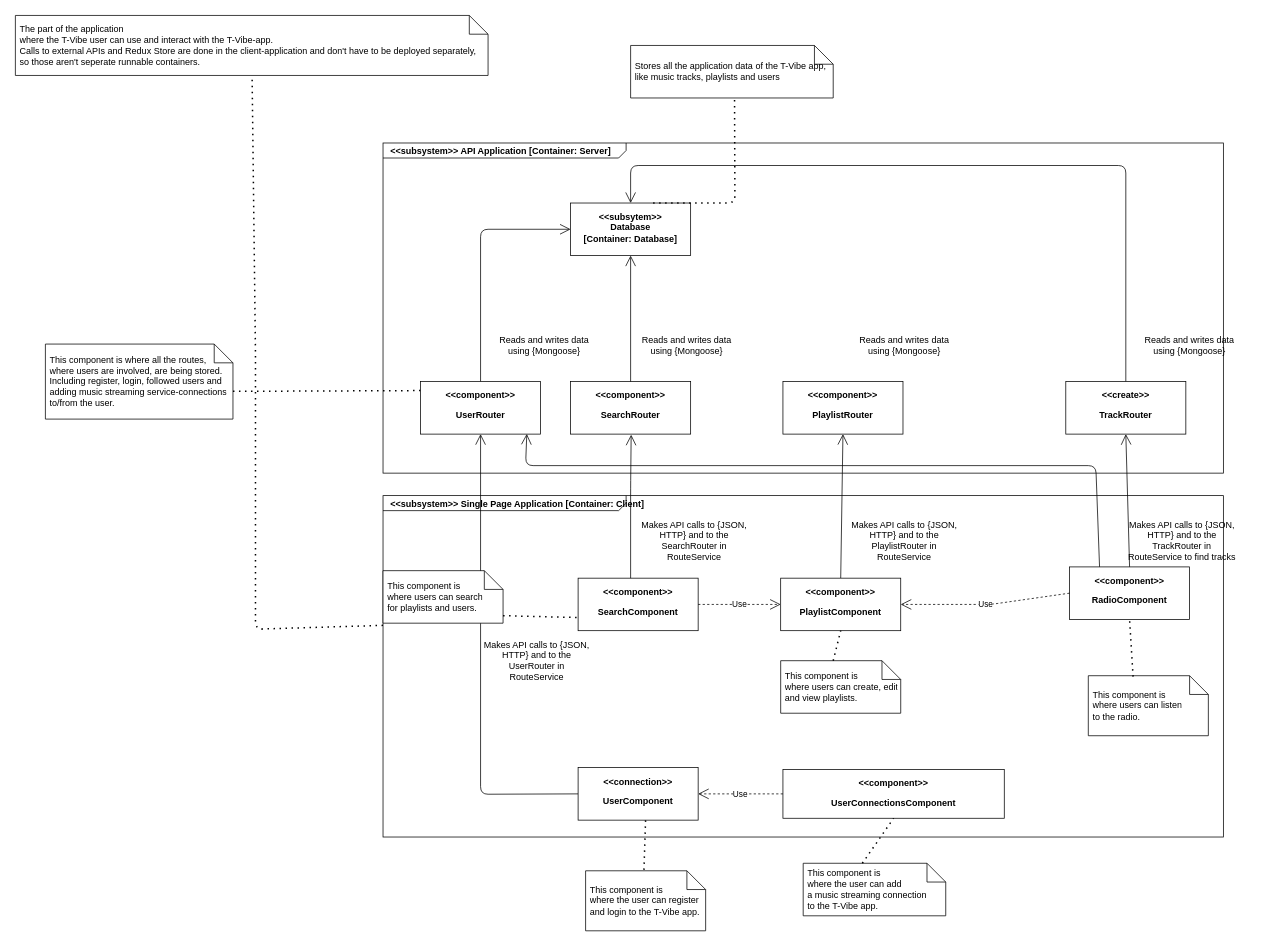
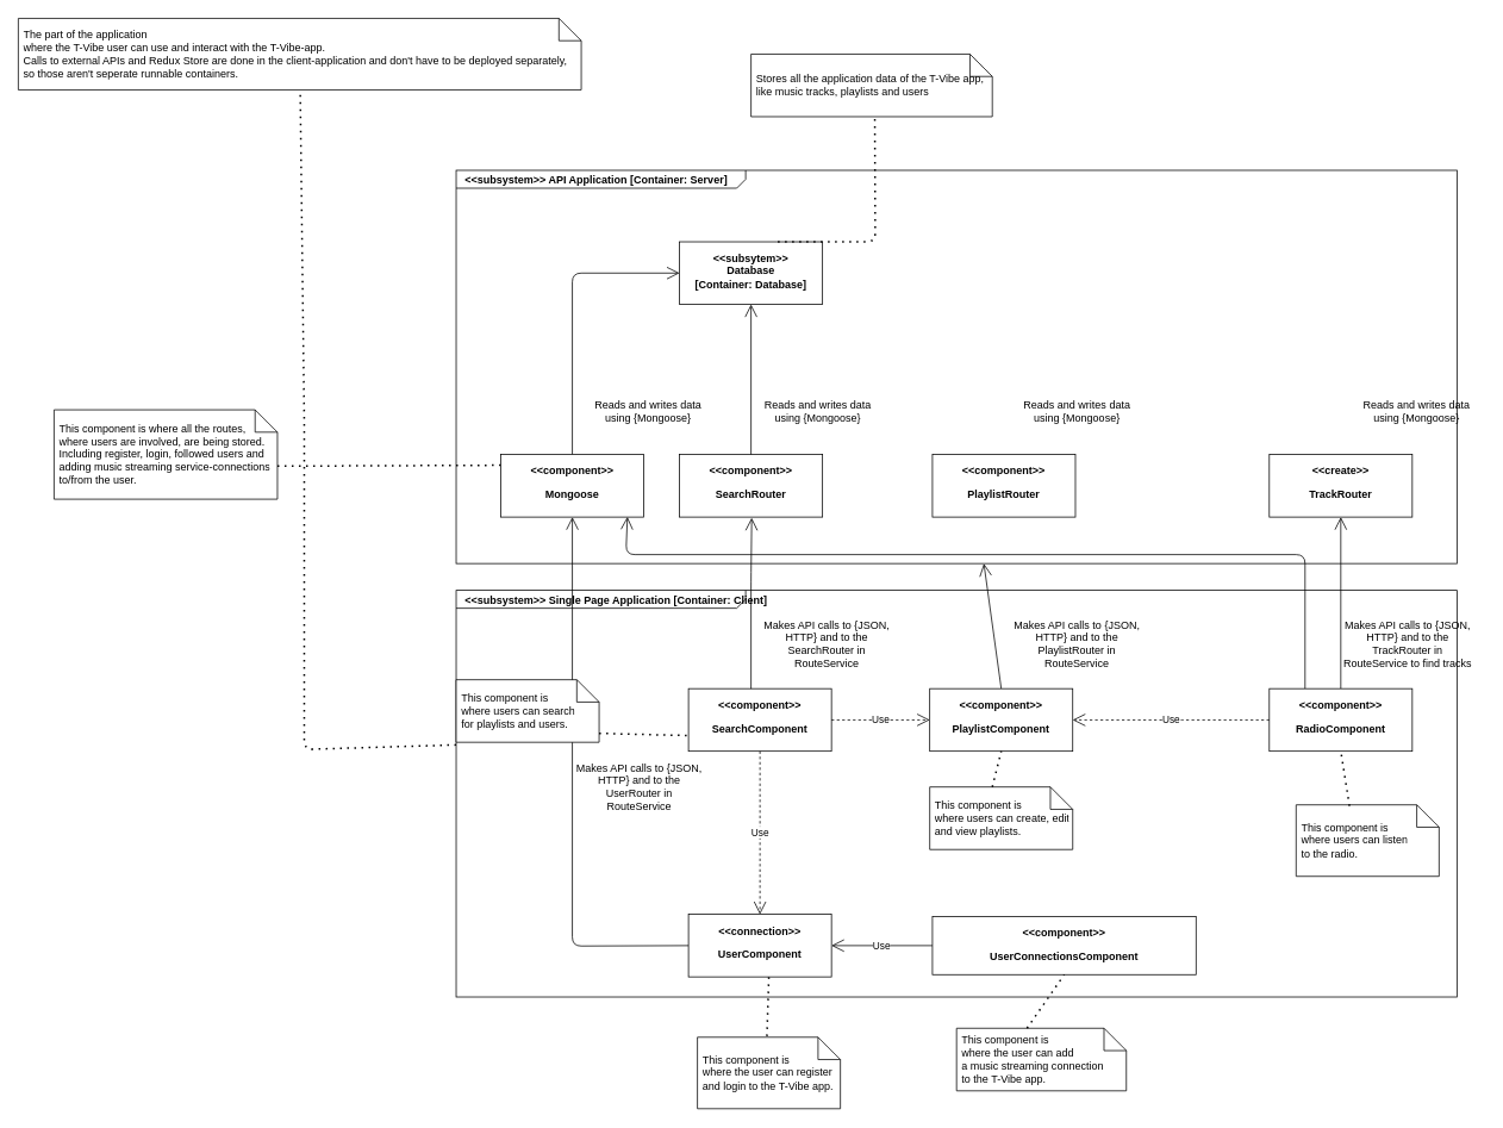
- <mxCell id="50" style="edgeStyle=none;rounded=1;orthogonalLoop=1;jettySize=auto;html=1;exitX=0.5;exitY=0;exitDx=0;exitDy=0;entryX=0.5;entryY=0;entryDx=0;entryDy=0;endArrow=open;endFill=0;endSize=12;" parent="1" source="51" target="3" edge="1"><mxGeometry relative="1" as="geometry"><Array as="points"><mxPoint x="1500" y="220" /><mxPoint x="840" y="220" /></Array></mxGeometry></mxCell>
- <mxCell id="49" value="&lt;p&gt;&amp;lt;&amp;lt;component&amp;gt;&amp;gt;&lt;/p&gt;&lt;p&gt;UserRouter&lt;/p&gt;" style="shape=rect;html=1;overflow=fill;whiteSpace=wrap;align=center;fontStyle=1" parent="1" vertex="1"><mxGeometry x="560" y="508" width="160" height="70" as="geometry" /></mxCell>
+ <mxCell id="49" value="&lt;p&gt;&amp;lt;&amp;lt;component&amp;gt;&amp;gt;&lt;/p&gt;&lt;p&gt;Mongoose&lt;/p&gt;" style="shape=rect;html=1;overflow=fill;whiteSpace=wrap;align=center;fontStyle=1" parent="1" vertex="1"><mxGeometry x="560" y="508" width="160" height="70" as="geometry" /></mxCell>
- <mxCell id="7" style="edgeStyle=none;rounded=1;orthogonalLoop=1;jettySize=auto;html=1;exitX=0.5;exitY=0;exitDx=0;exitDy=0;entryX=0.5;entryY=1;entryDx=0;entryDy=0;endArrow=open;endFill=0;endSize=12;" parent="1" source="8" target="52" edge="1"><mxGeometry relative="1" as="geometry" /></mxCell>
+ <mxCell id="7" style="edgeStyle=none;rounded=1;orthogonalLoop=1;jettySize=auto;html=1;exitX=0.5;exitY=0;exitDx=0;exitDy=0;endArrow=open;endFill=0;endSize=12;" parent="1" source="8" target="53" edge="1"><mxGeometry relative="1" as="geometry" /></mxCell>
- <mxCell id="11" value="&lt;p&gt;&amp;lt;&amp;lt;component&amp;gt;&amp;gt;&lt;/p&gt;&lt;p&gt;RadioComponent&lt;/p&gt;" style="shape=rect;html=1;overflow=fill;whiteSpace=wrap;align=center;fontStyle=1" parent="1" vertex="1"><mxGeometry x="1425" y="755" width="160" height="70" as="geometry" /></mxCell>
+ <mxCell id="11" value="&lt;p&gt;&amp;lt;&amp;lt;component&amp;gt;&amp;gt;&lt;/p&gt;&lt;p&gt;RadioComponent&lt;/p&gt;" style="shape=rect;html=1;overflow=fill;whiteSpace=wrap;align=center;fontStyle=1" parent="1" vertex="1"><mxGeometry x="1420" y="770" width="160" height="70" as="geometry" /></mxCell>
+ <mxCell id="15" value="Use" style="endArrow=open;endSize=12;dashed=1;html=1;entryX=0.5;entryY=0;entryDx=0;entryDy=0;exitX=0.5;exitY=1;exitDx=0;exitDy=0;" parent="1" source="12" target="6" edge="1"><mxGeometry width="160" relative="1" as="geometry"><mxPoint x="840" y="840" as="sourcePoint" /><mxPoint x="1000" y="840" as="targetPoint" /></mxGeometry></mxCell>
- <mxCell id="16" value="Use" style="endArrow=open;endSize=12;dashed=1;html=1;exitX=0;exitY=0.5;exitDx=0;exitDy=0;entryX=1;entryY=0.5;entryDx=0;entryDy=0;" parent="1" source="4" target="6" edge="1"><mxGeometry width="160" relative="1" as="geometry"><mxPoint x="1090" y="1050" as="sourcePoint" /><mxPoint x="930" y="1050" as="targetPoint" /></mxGeometry></mxCell>
+ <mxCell id="16" value="Use" style="endArrow=open;endSize=12;dashed=0;html=1;exitX=0;exitY=0.5;exitDx=0;exitDy=0;entryX=1;entryY=0.5;entryDx=0;entryDy=0;" parent="1" source="4" target="6" edge="1"><mxGeometry width="160" relative="1" as="geometry"><mxPoint x="1090" y="1050" as="sourcePoint" /><mxPoint x="930" y="1050" as="targetPoint" /></mxGeometry></mxCell>
